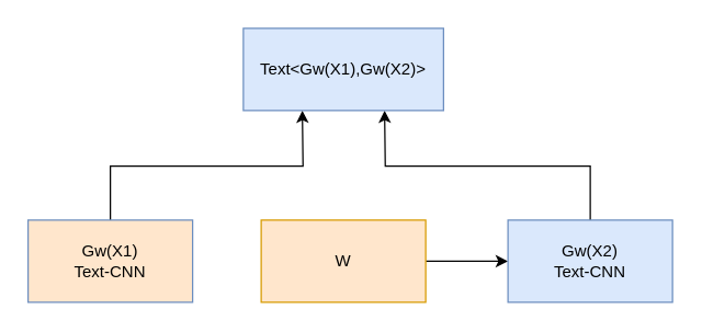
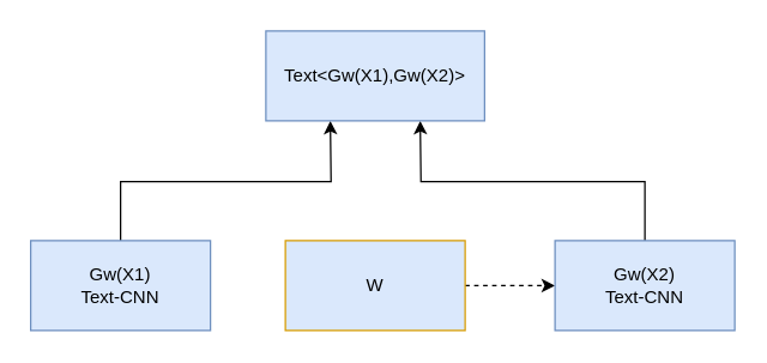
- <mxCell id="5" value="&lt;font style=&quot;vertical-align: inherit&quot;&gt;&lt;font style=&quot;vertical-align: inherit&quot;&gt;Gw(X1)&lt;br&gt;Text-CNN&lt;br&gt;&lt;/font&gt;&lt;/font&gt;" style="rounded=0;whiteSpace=wrap;html=1;fillColor=#ffe6cc;strokeColor=#6c8ebf;" parent="1" vertex="1"><mxGeometry x="20" y="160" width="120" height="60" as="geometry" /></mxCell>
+ <mxCell id="5" value="&lt;font style=&quot;vertical-align: inherit&quot;&gt;&lt;font style=&quot;vertical-align: inherit&quot;&gt;Gw(X1)&lt;br&gt;Text-CNN&lt;br&gt;&lt;/font&gt;&lt;/font&gt;" style="rounded=0;whiteSpace=wrap;html=1;fillColor=#dae8fc;strokeColor=#6c8ebf;" parent="1" vertex="1"><mxGeometry x="20" y="160" width="120" height="60" as="geometry" /></mxCell>
- <mxCell id="3" value="W" style="rounded=0;whiteSpace=wrap;html=1;fillColor=#ffe6cc;strokeColor=#d79b00;" parent="1" vertex="1"><mxGeometry x="190" y="160" width="120" height="60" as="geometry" /></mxCell>
+ <mxCell id="3" value="W" style="rounded=0;whiteSpace=wrap;html=1;fillColor=#dae8fc;strokeColor=#d79b00;" parent="1" vertex="1"><mxGeometry x="190" y="160" width="120" height="60" as="geometry" /></mxCell>
- <mxCell id="2" style="edgeStyle=orthogonalEdgeStyle;rounded=0;orthogonalLoop=1;jettySize=auto;html=1;exitX=1;exitY=0.5;exitDx=0;exitDy=0;entryX=0;entryY=0.5;entryDx=0;entryDy=0;" parent="1" source="3" target="7" edge="1"><mxGeometry relative="1" as="geometry" /></mxCell>
+ <mxCell id="2" style="edgeStyle=orthogonalEdgeStyle;rounded=0;orthogonalLoop=1;jettySize=auto;html=1;exitX=1;exitY=0.5;exitDx=0;exitDy=0;entryX=0;entryY=0.5;entryDx=0;entryDy=0;dashed=1;" parent="1" source="3" target="7" edge="1"><mxGeometry relative="1" as="geometry" /></mxCell>
